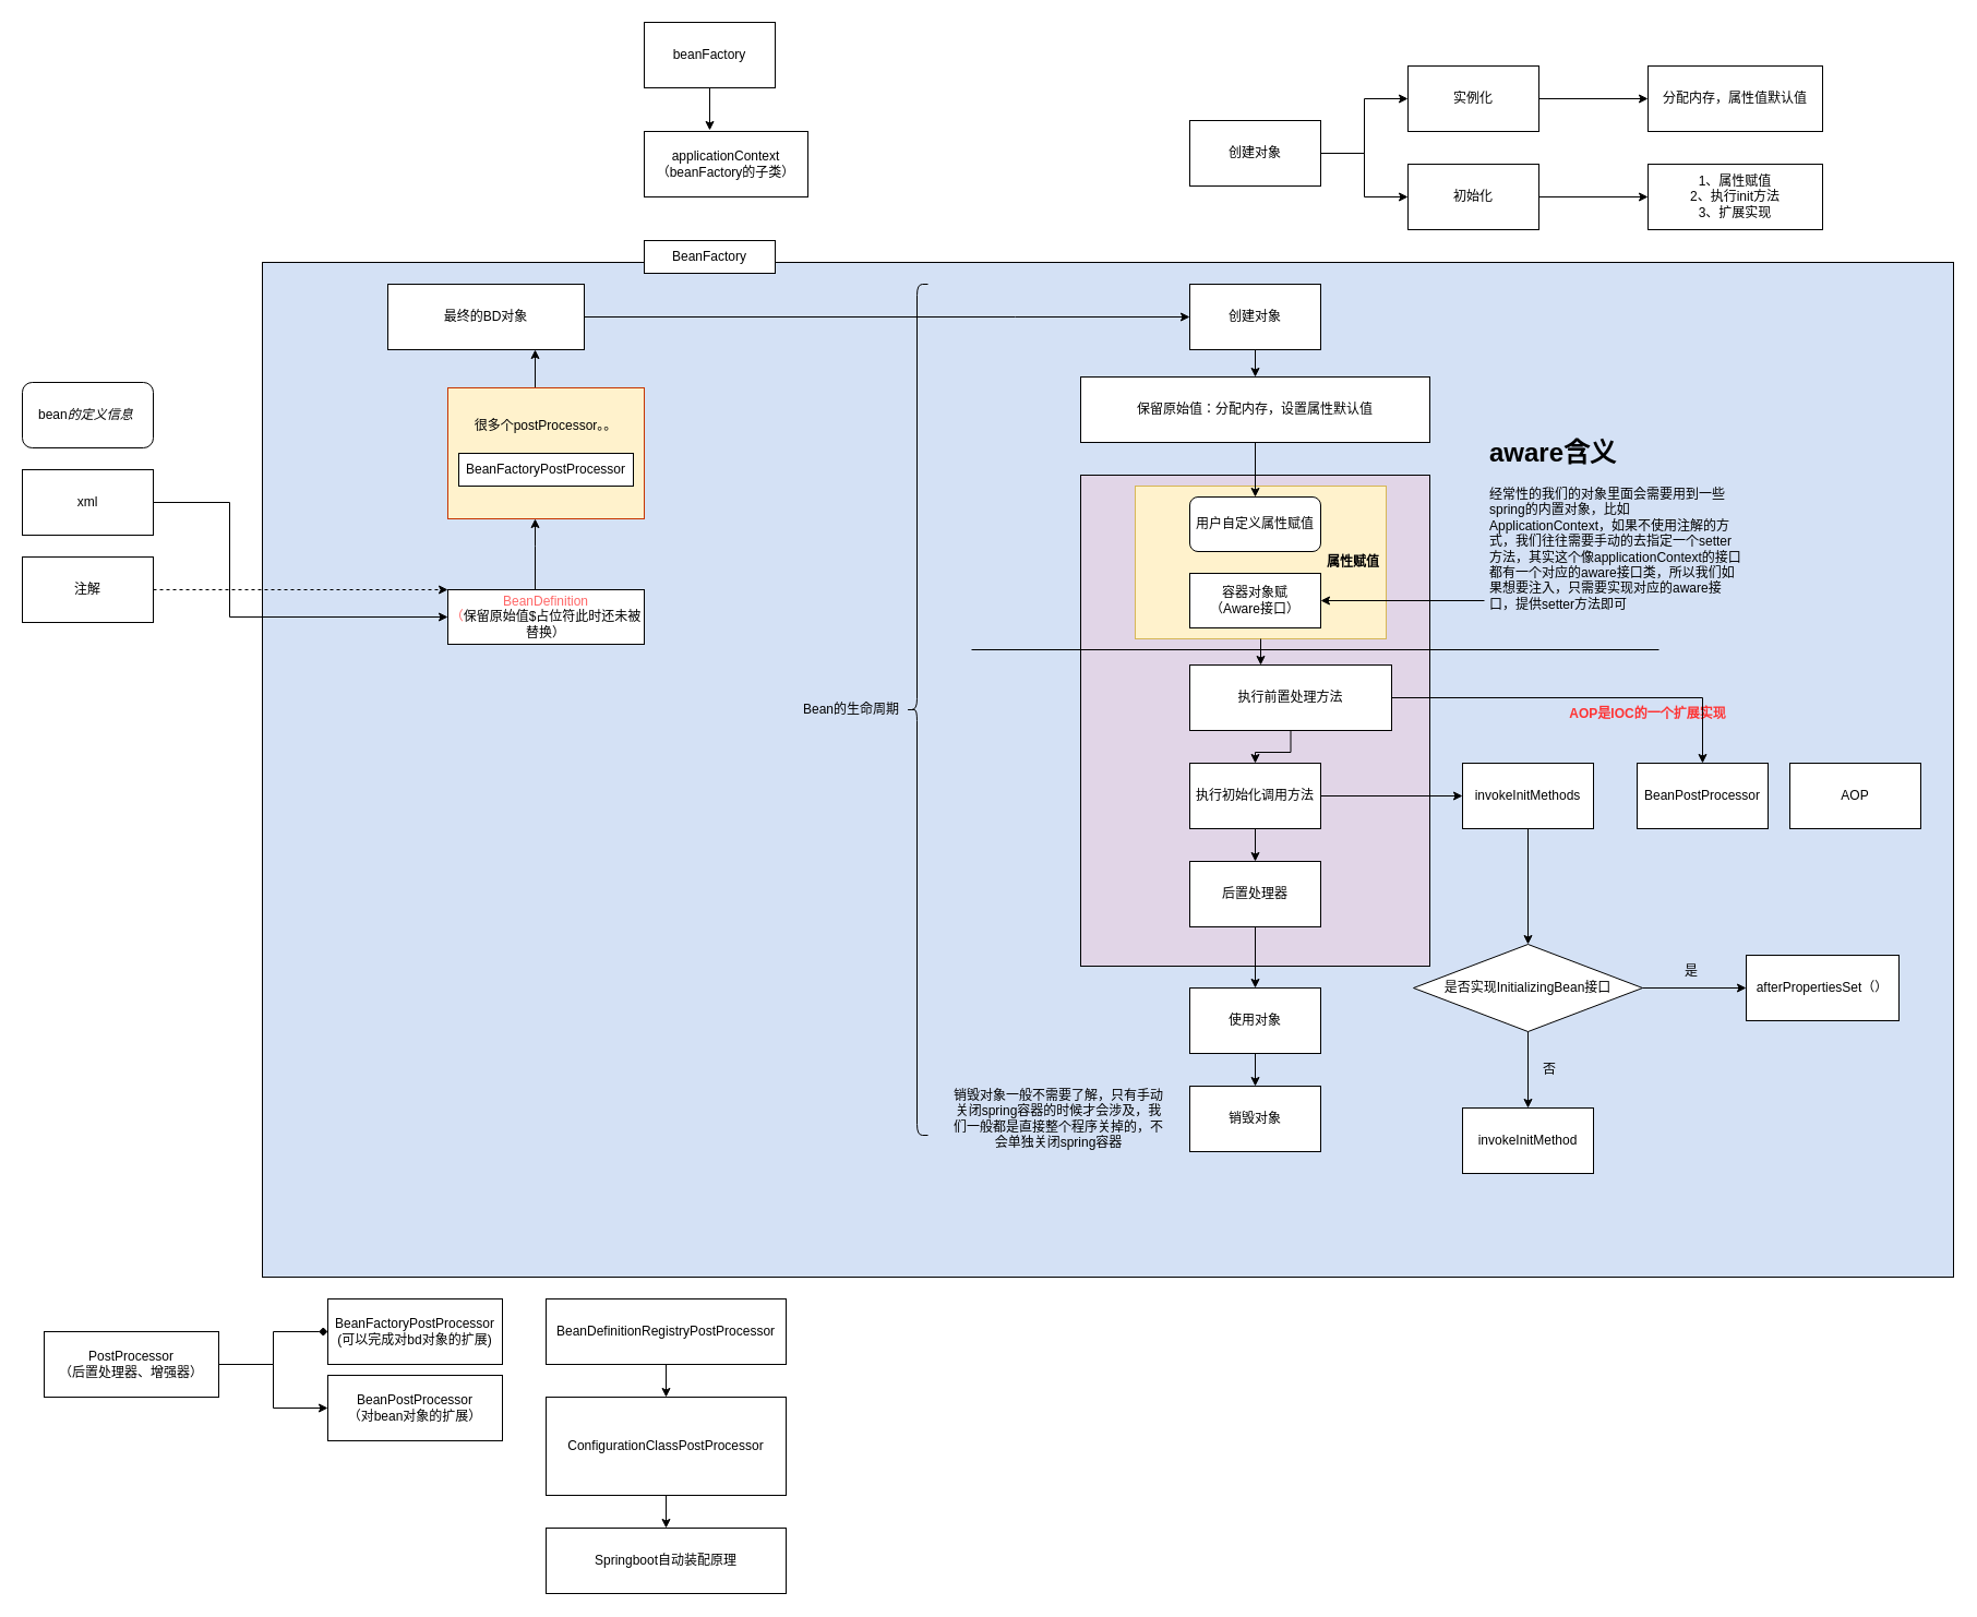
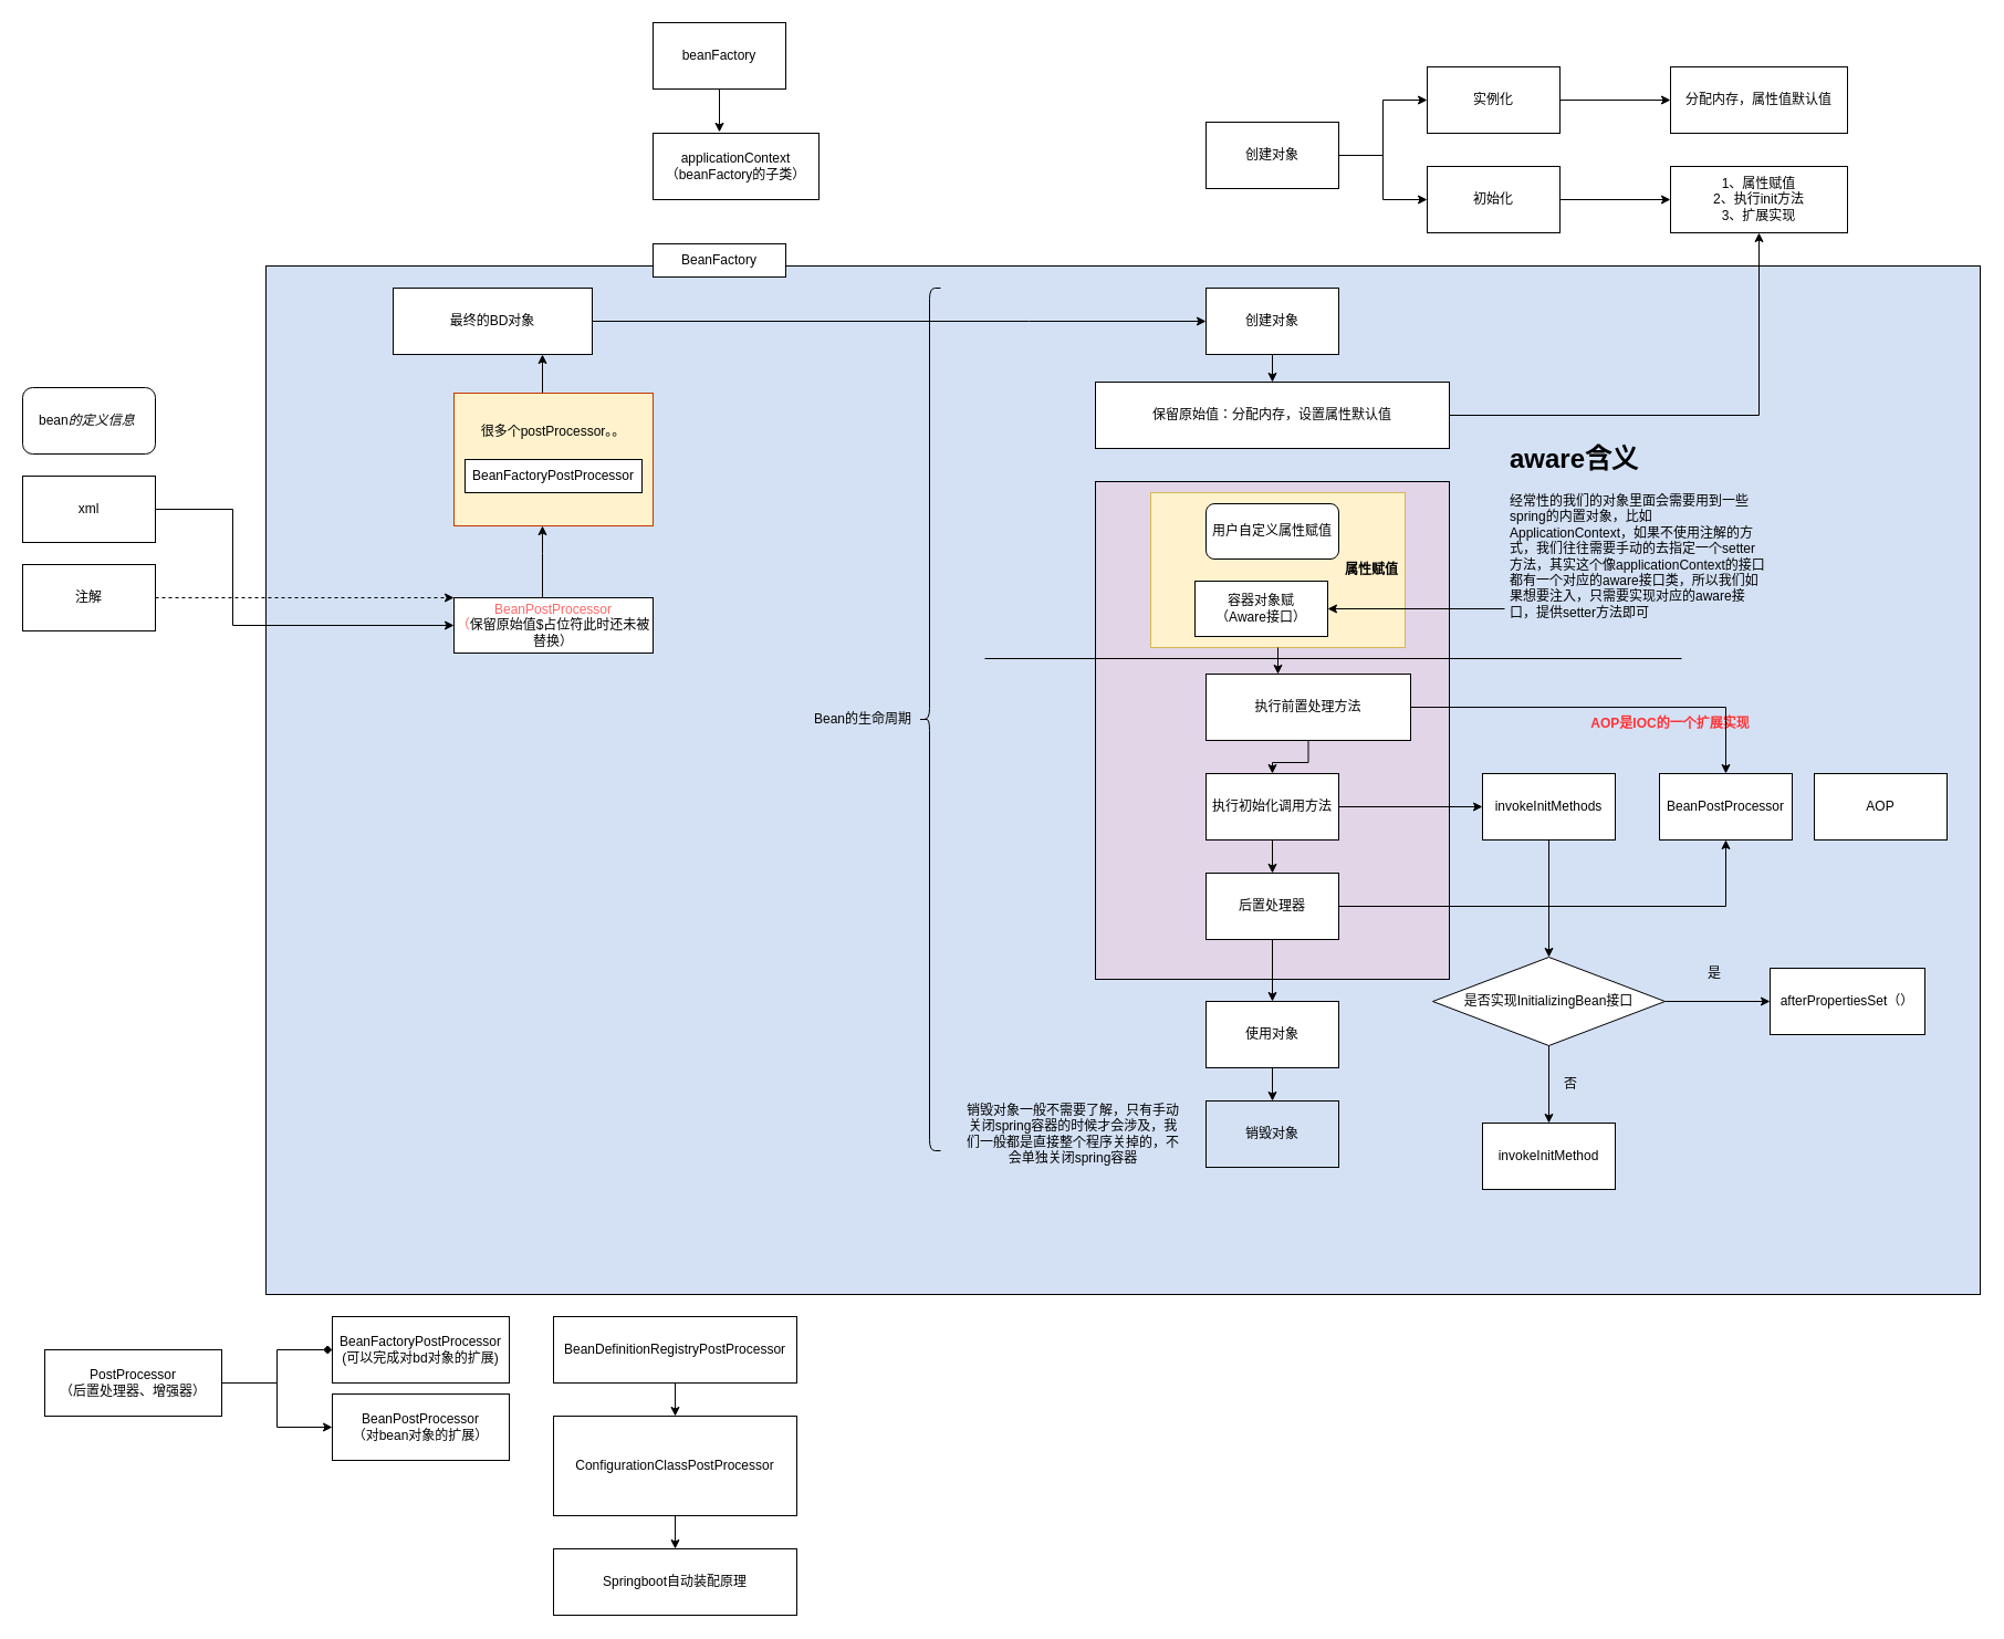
- <mxCell id="58" style="edgeStyle=orthogonalEdgeStyle;rounded=0;orthogonalLoop=1;jettySize=auto;html=1;entryX=0.5;entryY=0;entryDx=0;entryDy=0;fontColor=#000000;" edge="1" parent="41" source="43" target="54"><mxGeometry relative="1" as="geometry" /></mxCell>
+ <mxCell id="58" style="edgeStyle=orthogonalEdgeStyle;rounded=0;orthogonalLoop=1;jettySize=auto;html=1;fontColor=#000000;" edge="1" parent="41" source="43" target="39"><mxGeometry relative="1" as="geometry" /></mxCell>
- <mxCell id="56" value="容器对象赋&lt;br&gt;（Aware接口）" style="rounded=0;whiteSpace=wrap;html=1;fontColor=#000000;" vertex="1" parent="52"><mxGeometry x="50" y="80" width="120" height="50" as="geometry" /></mxCell>
+ <mxCell id="56" value="容器对象赋&lt;br&gt;（Aware接口）" style="rounded=0;whiteSpace=wrap;html=1;fontColor=#000000;" vertex="1" parent="52"><mxGeometry x="40" y="80" width="120" height="50" as="geometry" /></mxCell>
- <mxCell id="9" value="&lt;font color=&quot;#ff6666&quot;&gt;BeanDefinition&lt;br&gt;（&lt;/font&gt;保留原始值$占位符此时还未被替换）" style="rounded=0;whiteSpace=wrap;html=1;" parent="1" vertex="1"><mxGeometry x="410" y="540" width="180" height="50" as="geometry" /></mxCell>
+ <mxCell id="9" value="&lt;font color=&quot;#ff6666&quot;&gt;BeanPostProcessor&lt;br&gt;（&lt;/font&gt;保留原始值$占位符此时还未被替换）" style="rounded=0;whiteSpace=wrap;html=1;" parent="1" vertex="1"><mxGeometry x="410" y="540" width="180" height="50" as="geometry" /></mxCell>
+ <mxCell id="62" style="edgeStyle=orthogonalEdgeStyle;rounded=0;orthogonalLoop=1;jettySize=auto;html=1;fontColor=#000000;" edge="1" parent="41" source="50" target="60"><mxGeometry relative="1" as="geometry" /></mxCell>
- <mxCell id="70" value="是" style="text;html=1;strokeColor=none;fillColor=none;align=center;verticalAlign=middle;whiteSpace=wrap;rounded=0;fontColor=#000000;" vertex="1" parent="41"><mxGeometry x="650" y="615" width="60" height="30" as="geometry" /></mxCell>
+ <mxCell id="70" value="是" style="text;html=1;strokeColor=none;fillColor=none;align=center;verticalAlign=middle;whiteSpace=wrap;rounded=0;fontColor=#000000;" vertex="1" parent="41"><mxGeometry x="650" y="605" width="60" height="30" as="geometry" /></mxCell>
- <mxCell id="75" value="销毁对象" style="rounded=0;whiteSpace=wrap;html=1;fontColor=#000000;fillColor=#FFFFFF;" vertex="1" parent="41"><mxGeometry x="220" y="735" width="120" height="60" as="geometry" /></mxCell>
+ <mxCell id="75" value="销毁对象" style="rounded=0;whiteSpace=wrap;html=1;fontColor=#000000;fillColor=#d4e1f5;" vertex="1" parent="41"><mxGeometry x="220" y="735" width="120" height="60" as="geometry" /></mxCell>
